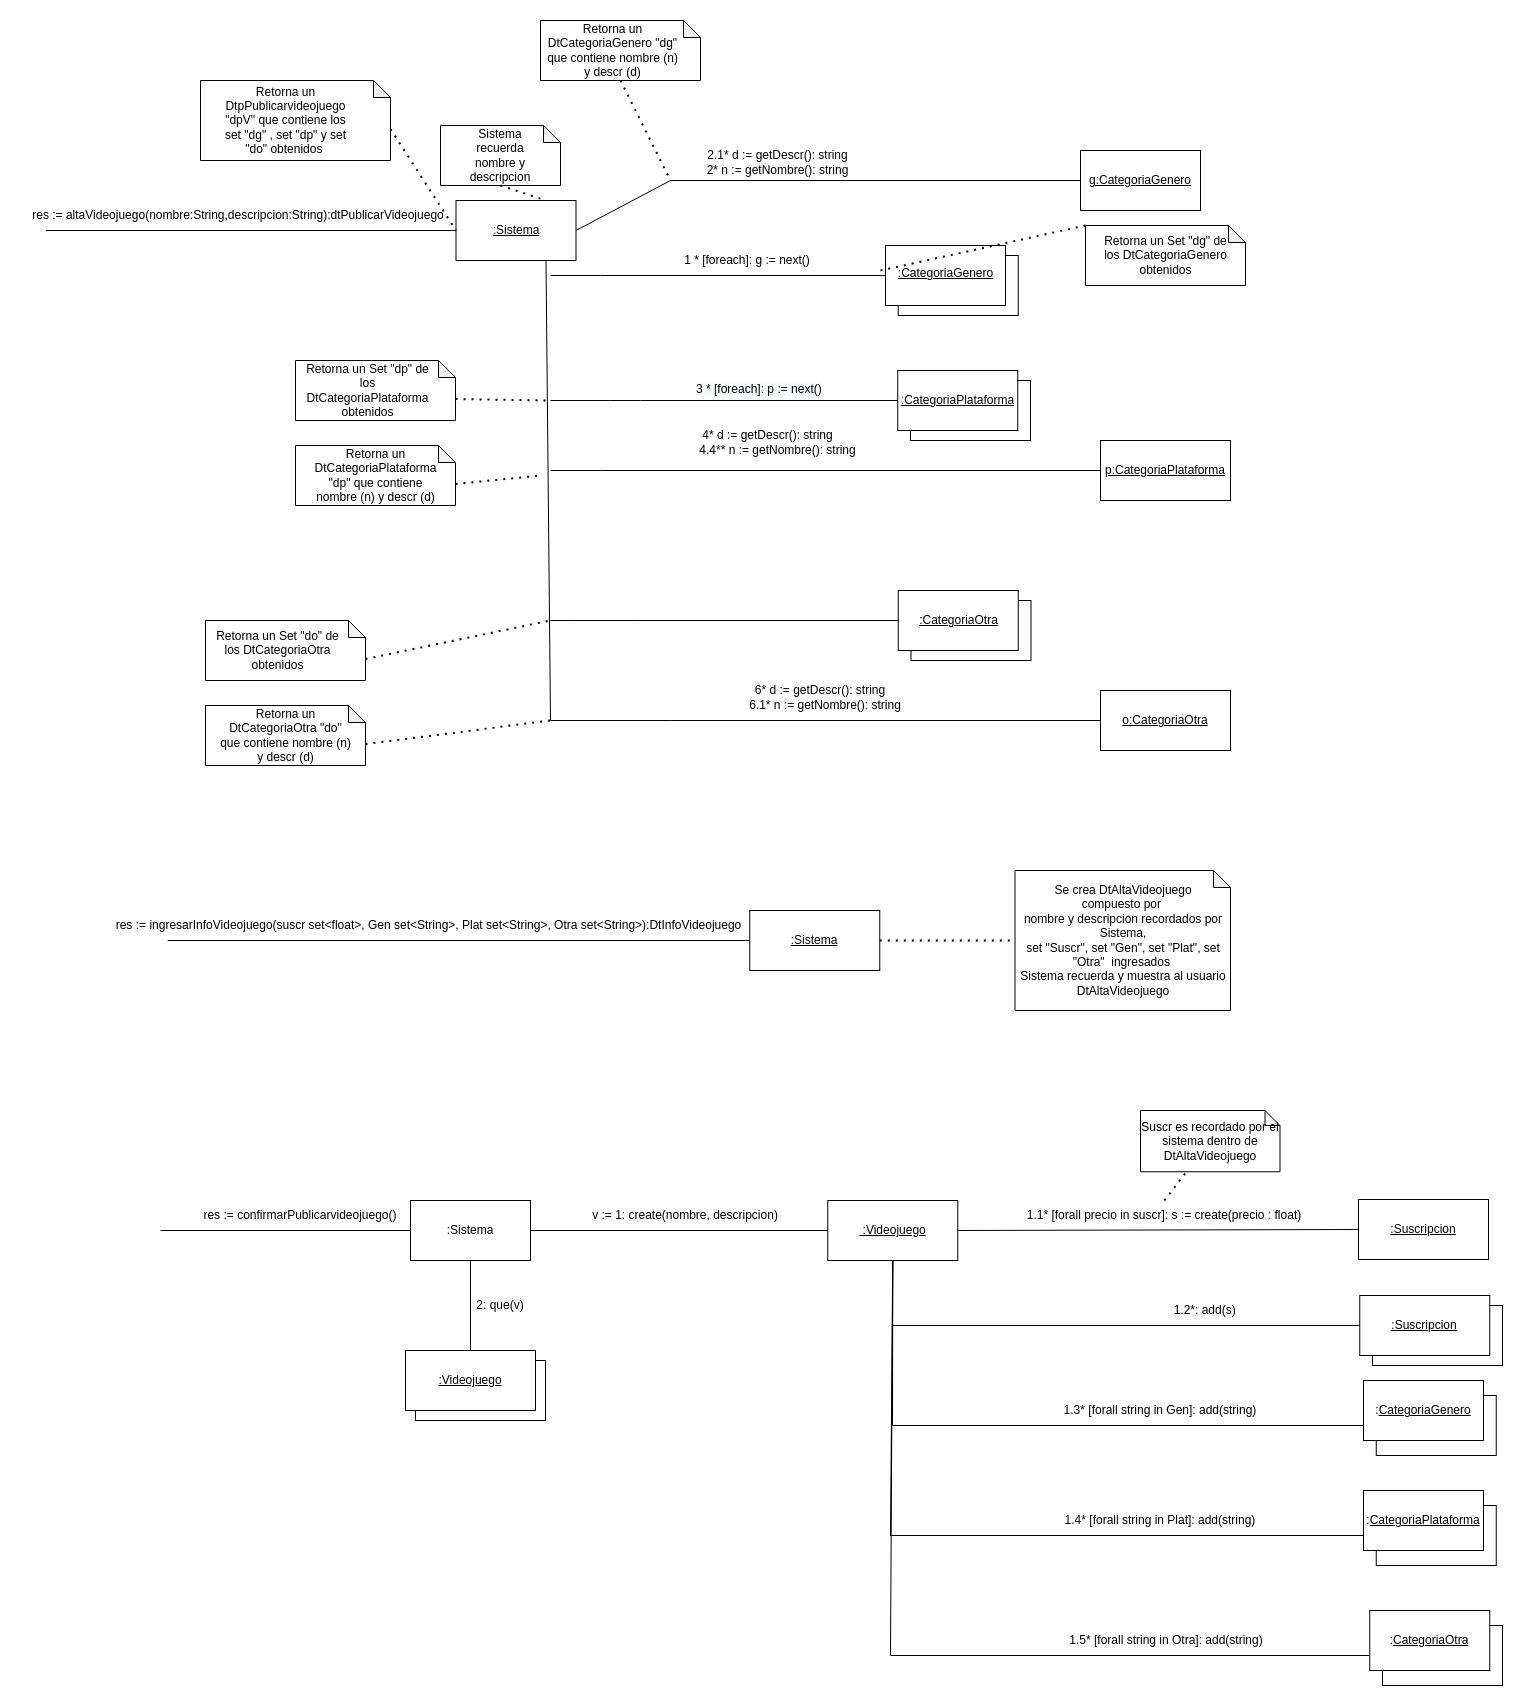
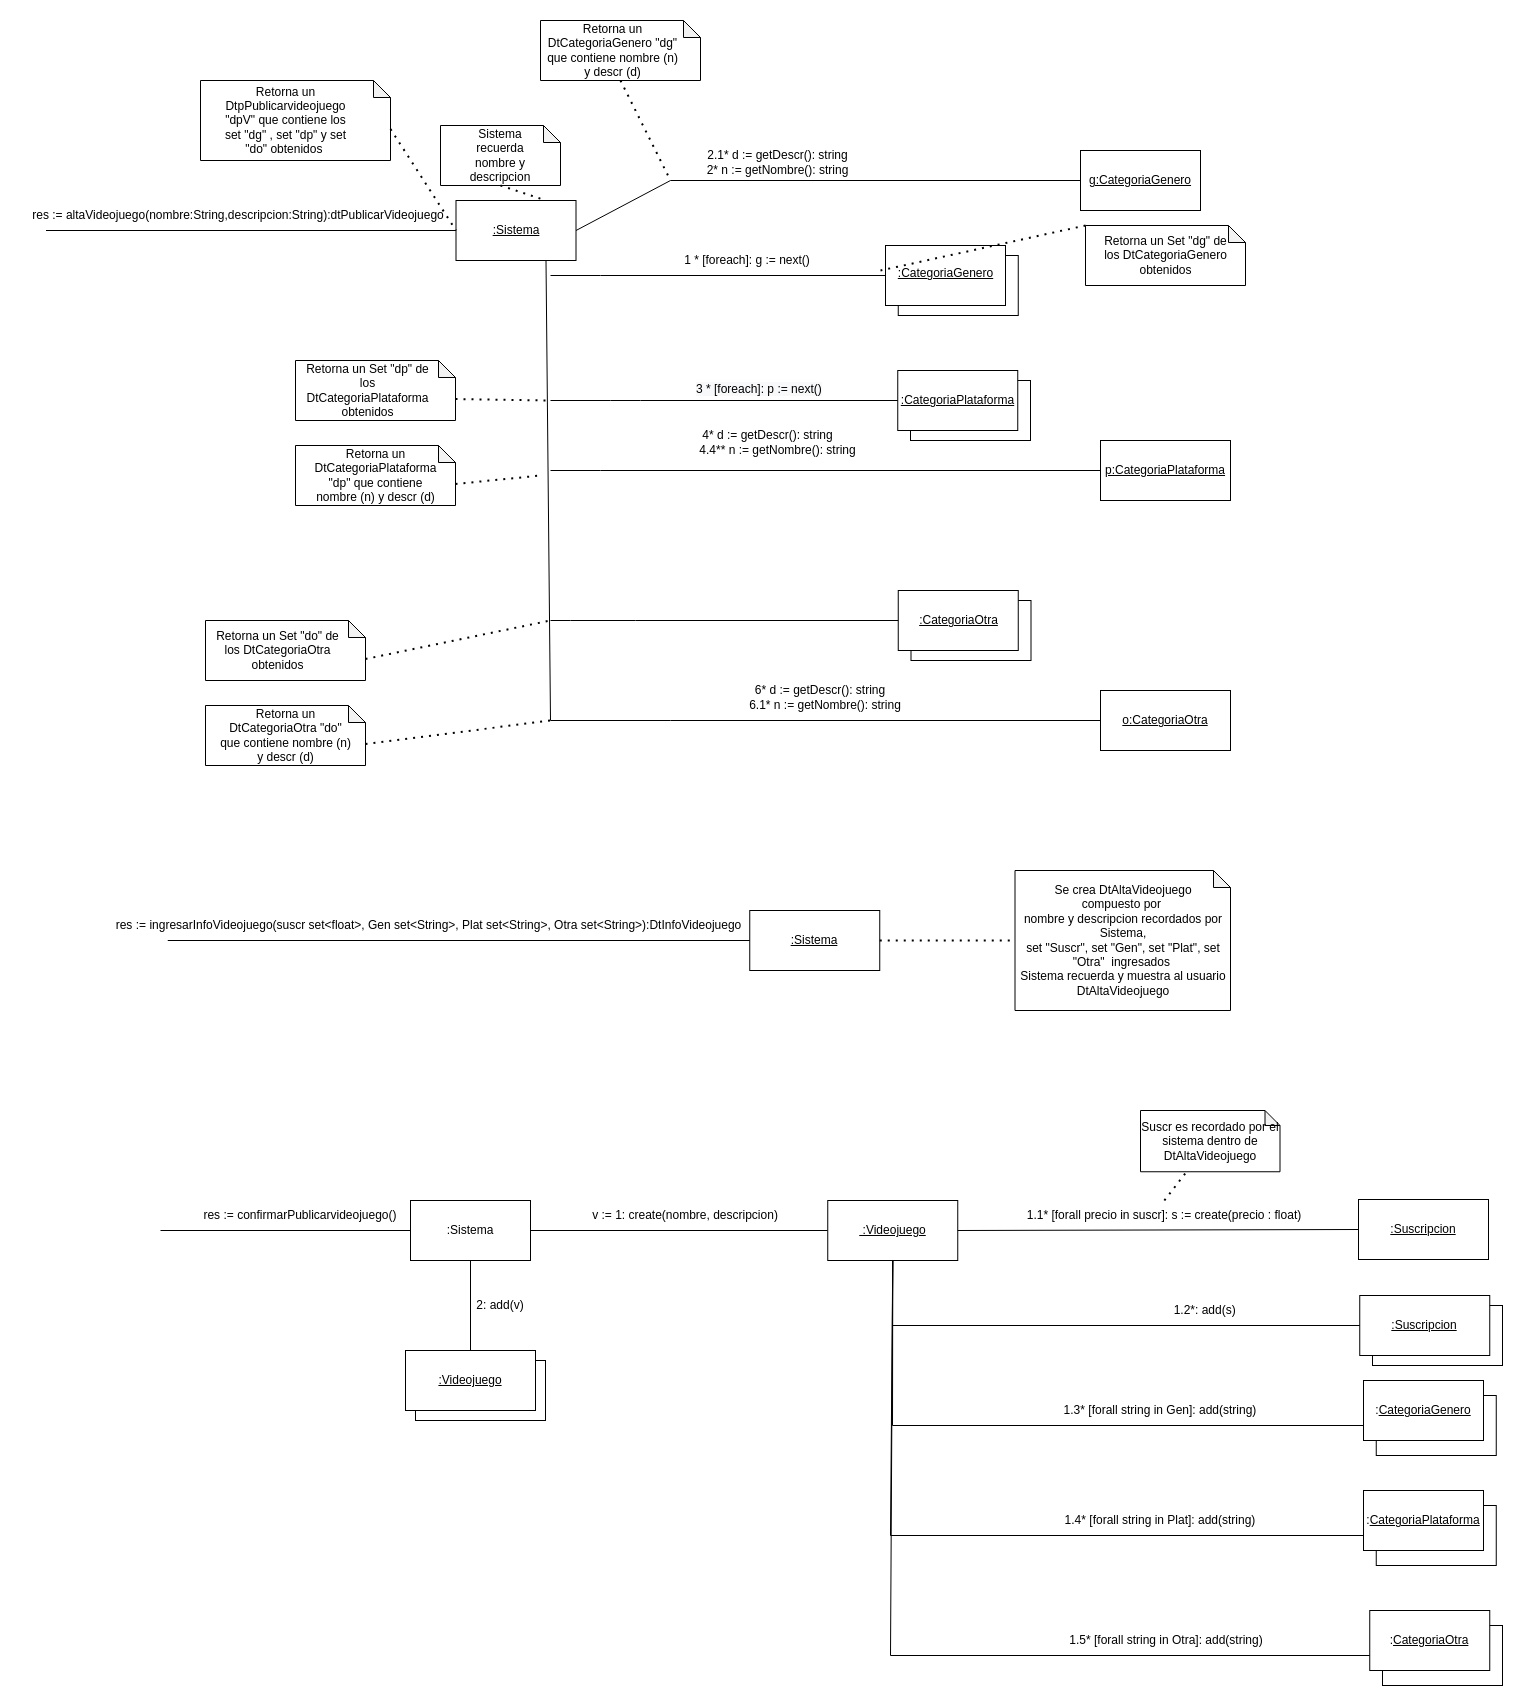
- <mxCell id="67" value="2: que(v)" style="text;html=1;strokeColor=none;fillColor=none;align=center;verticalAlign=middle;whiteSpace=wrap;rounded=0;" parent="1" vertex="1"><mxGeometry x="370" y="1290" width="260" height="30" as="geometry" /></mxCell>
+ <mxCell id="67" value="2: add(v)" style="text;html=1;strokeColor=none;fillColor=none;align=center;verticalAlign=middle;whiteSpace=wrap;rounded=0;" parent="1" vertex="1"><mxGeometry x="370" y="1290" width="260" height="30" as="geometry" /></mxCell>
